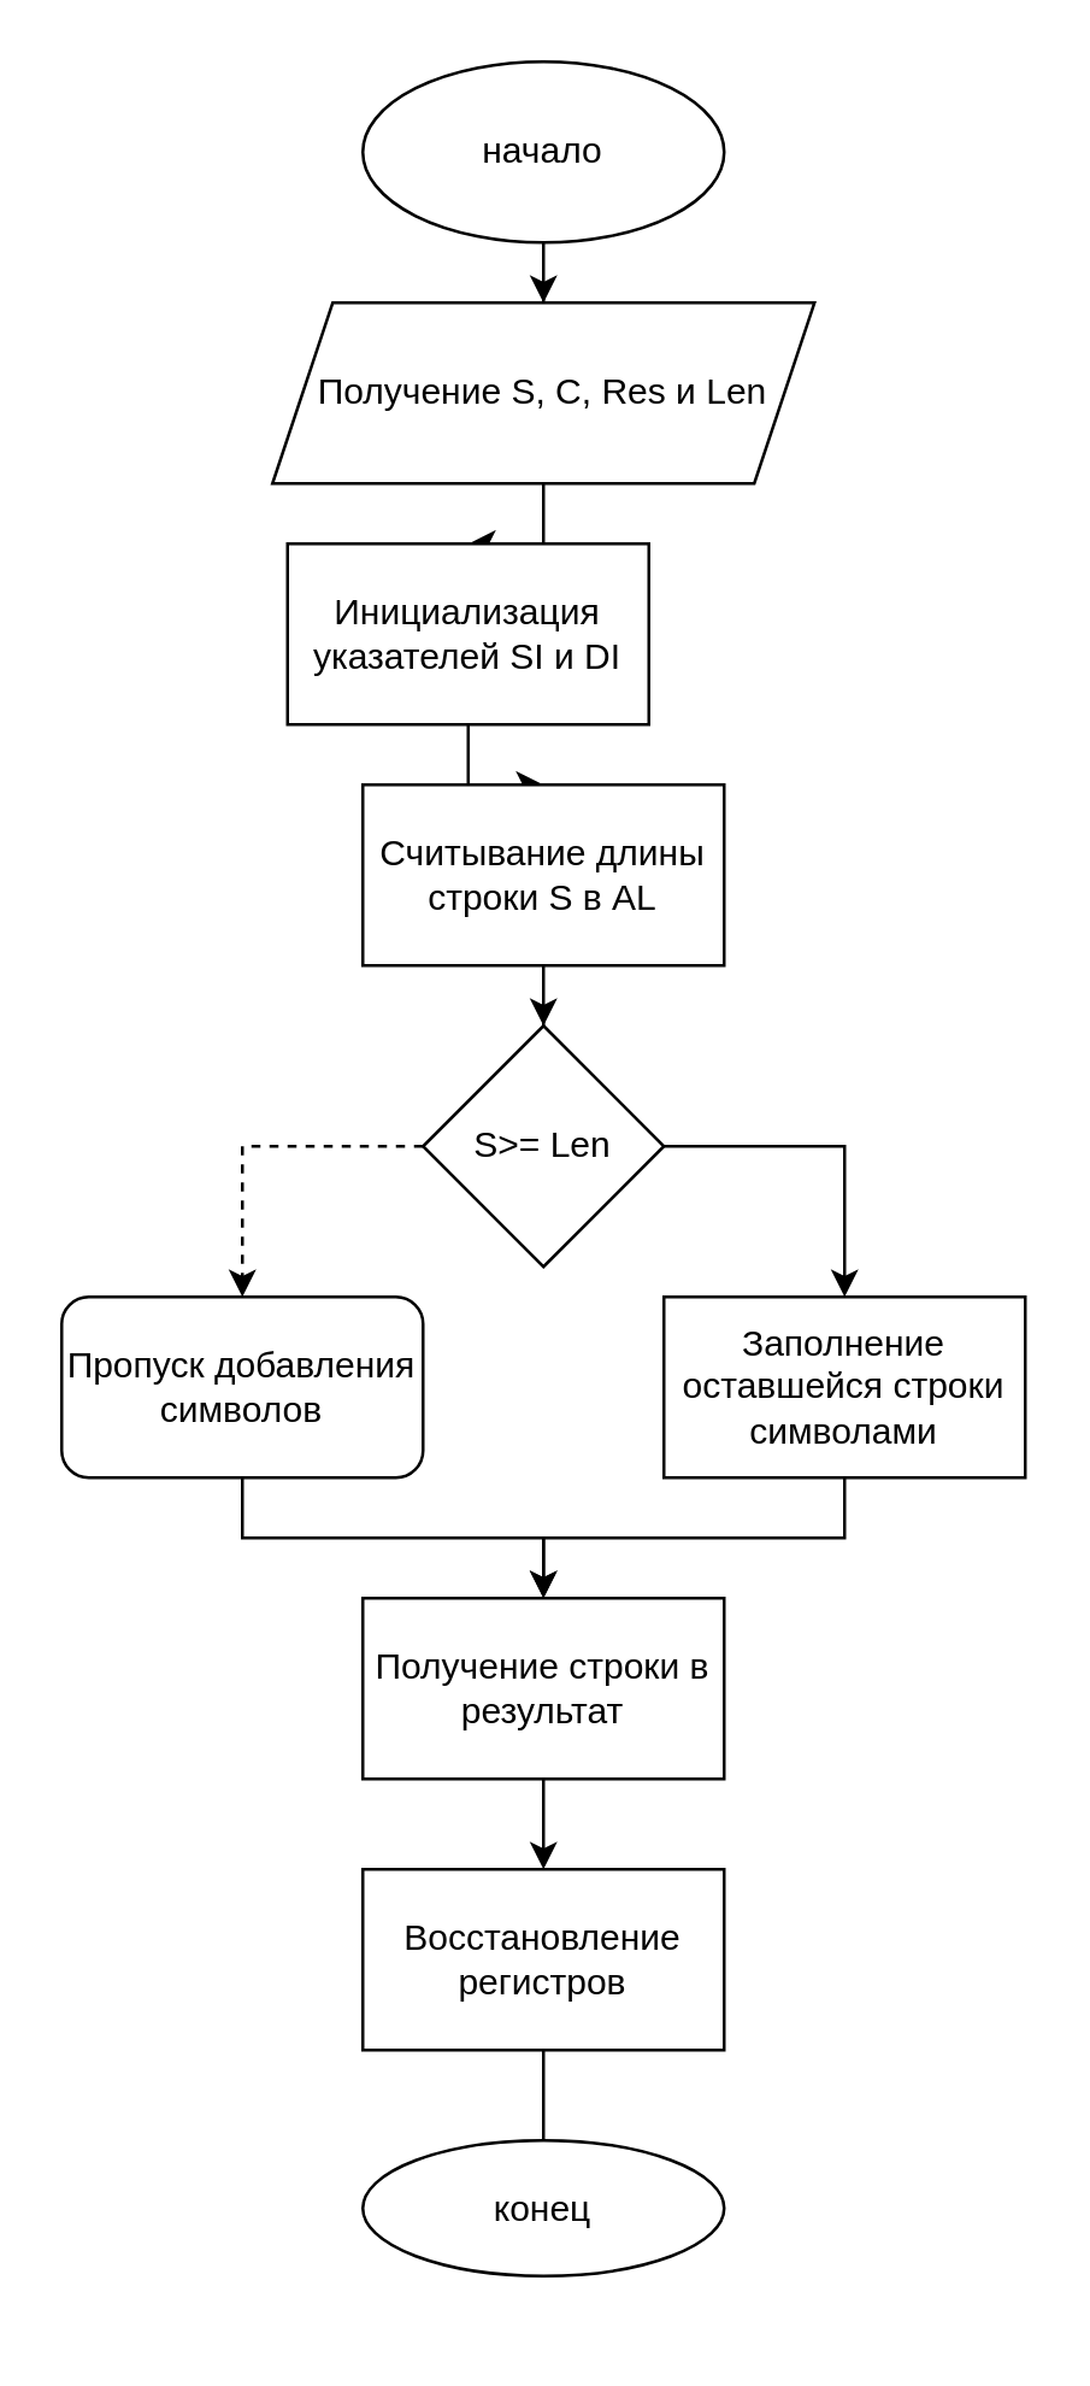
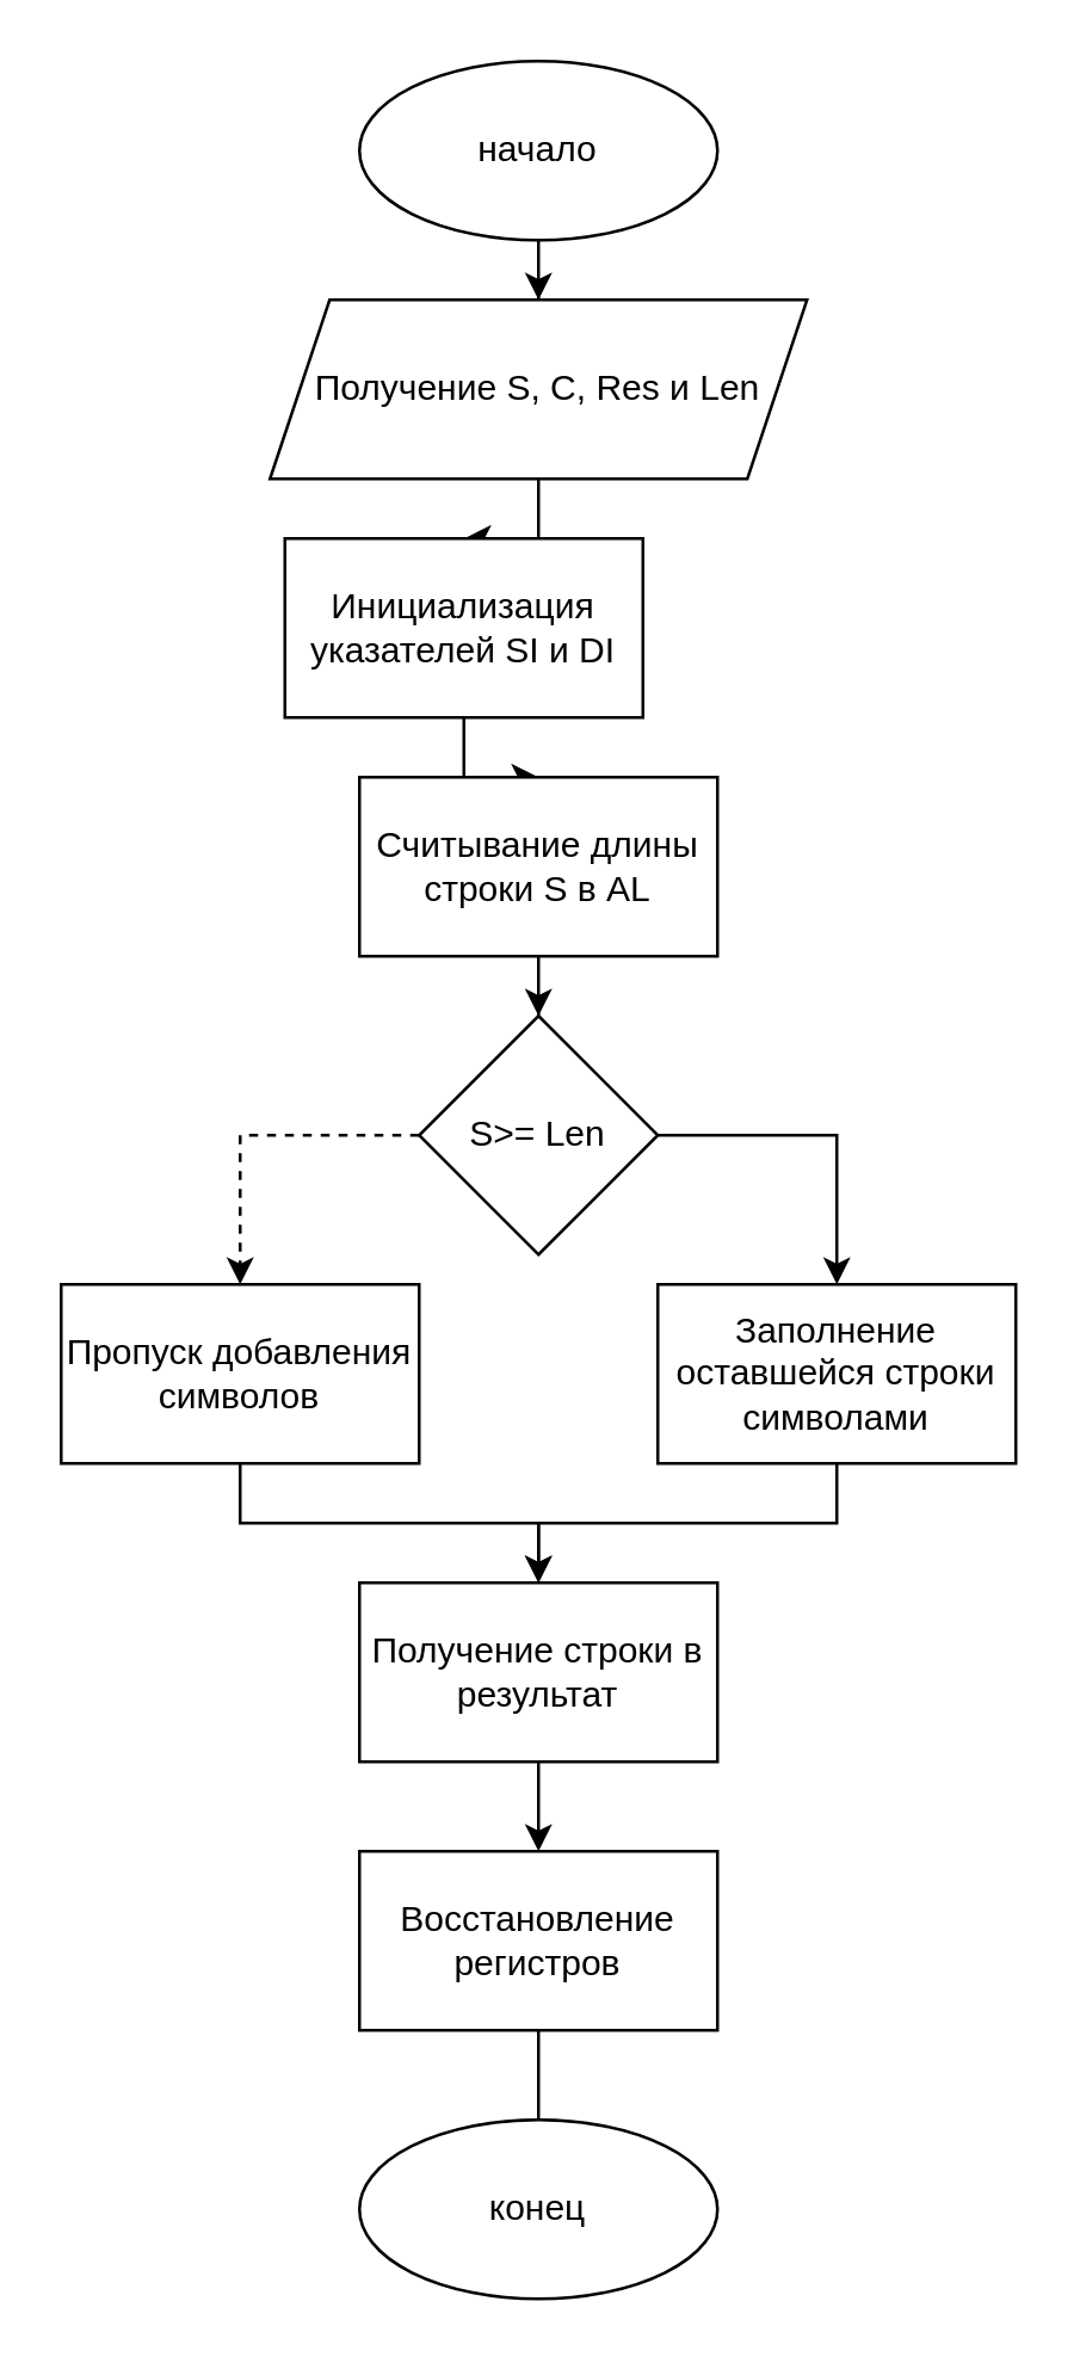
- <mxCell id="16" value="Пропуск добавления символов" style="whiteSpace=wrap;html=1;rounded=1;" vertex="1" parent="1"><mxGeometry x="20" y="430" width="120" height="60" as="geometry" /></mxCell>
+ <mxCell id="16" value="Пропуск добавления символов" style="rounded=0;whiteSpace=wrap;html=1;" vertex="1" parent="1"><mxGeometry x="20" y="430" width="120" height="60" as="geometry" /></mxCell>
- <mxCell id="21" value="конец" style="ellipse;whiteSpace=wrap;html=1;" vertex="1" parent="1"><mxGeometry x="120" y="710" width="120" height="45" as="geometry" /></mxCell>
+ <mxCell id="21" value="конец" style="ellipse;whiteSpace=wrap;html=1;" vertex="1" parent="1"><mxGeometry x="120" y="710" width="120" height="60" as="geometry" /></mxCell>
